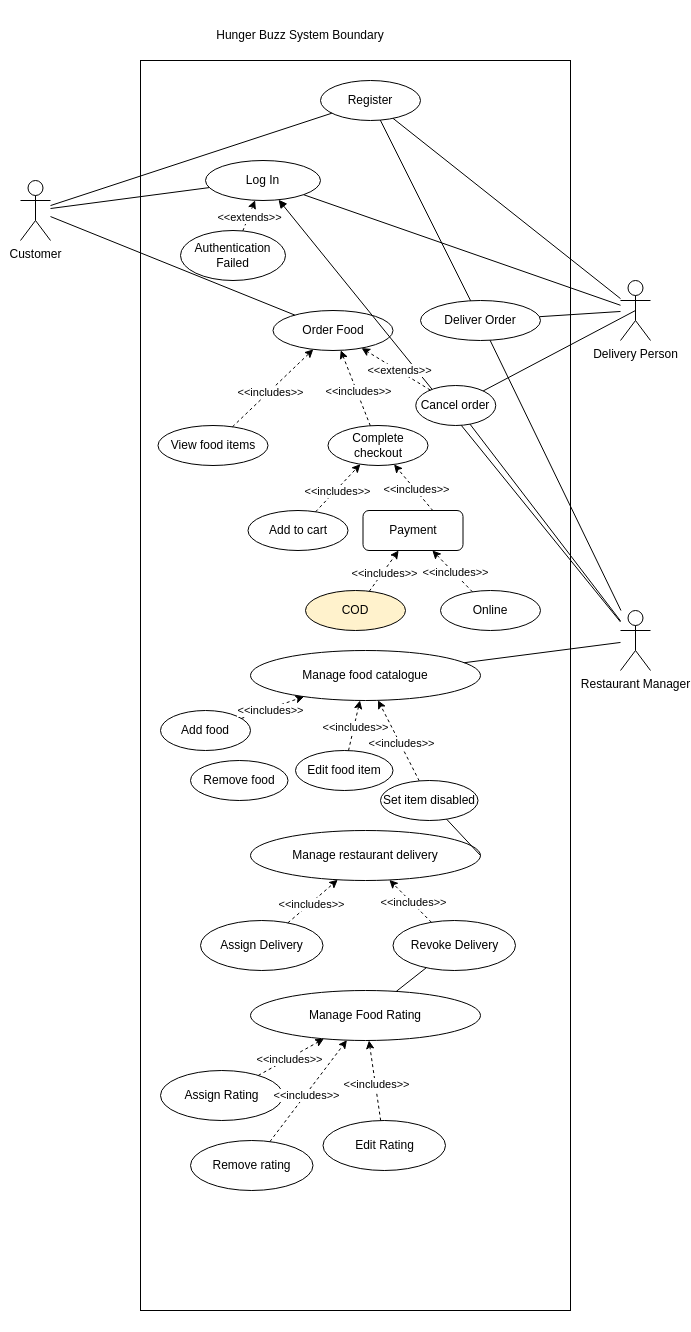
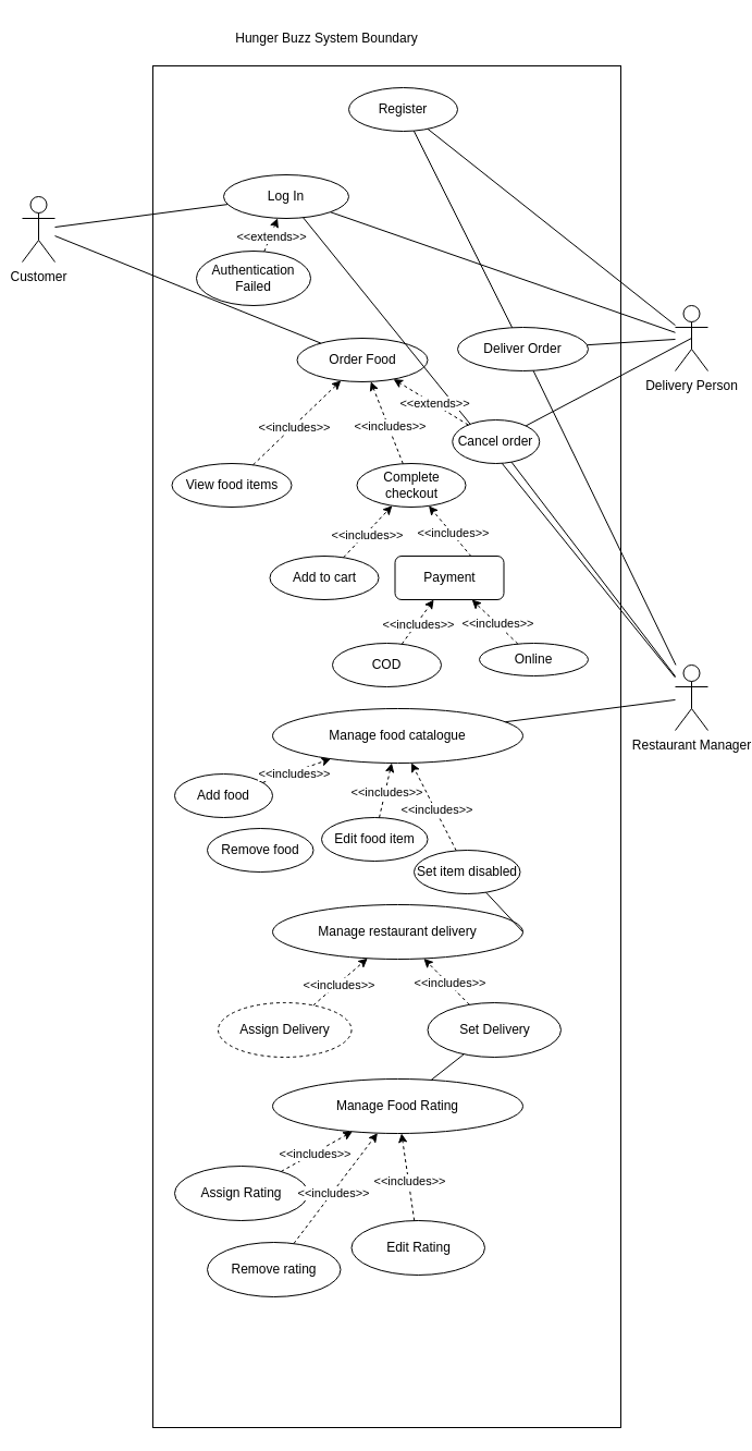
- <mxCell id="71" value="" style="endArrow=none;html=1;rounded=0;" parent="1" source="4" target="70" edge="1"><mxGeometry width="50" height="50" relative="1" as="geometry"><mxPoint x="510" y="310" as="sourcePoint" /><mxPoint x="560" y="260" as="targetPoint" /></mxGeometry></mxCell>
- <mxCell id="19" value="" style="endArrow=block;html=1;rounded=0;" parent="1" source="5" target="6" edge="1"><mxGeometry width="50" height="50" relative="1" as="geometry"><mxPoint x="420" y="410" as="sourcePoint" /><mxPoint x="470" y="360" as="targetPoint" /></mxGeometry></mxCell>
+ <mxCell id="19" value="" style="endArrow=none;html=1;rounded=0;" parent="1" source="5" target="6" edge="1"><mxGeometry width="50" height="50" relative="1" as="geometry"><mxPoint x="420" y="410" as="sourcePoint" /><mxPoint x="470" y="360" as="targetPoint" /></mxGeometry></mxCell>
- <mxCell id="54" value="COD" style="ellipse;whiteSpace=wrap;html=1;fillColor=#fff2cc;" parent="1" vertex="1"><mxGeometry x="305" y="590" width="100" height="40" as="geometry" /></mxCell>
+ <mxCell id="54" value="COD" style="ellipse;whiteSpace=wrap;html=1;" parent="1" vertex="1"><mxGeometry x="305" y="590" width="100" height="40" as="geometry" /></mxCell>
- <mxCell id="55" value="Online" style="ellipse;whiteSpace=wrap;html=1;" parent="1" vertex="1"><mxGeometry x="440" y="590" width="100" height="40" as="geometry" /></mxCell>
+ <mxCell id="55" value="Online" style="ellipse;whiteSpace=wrap;html=1;" parent="1" vertex="1"><mxGeometry x="440" y="590" width="100" height="30" as="geometry" /></mxCell>
- <mxCell id="45" value="Assign Delivery" style="ellipse;whiteSpace=wrap;html=1;" parent="1" vertex="1"><mxGeometry x="200" y="920" width="122.5" height="50" as="geometry" /></mxCell>
+ <mxCell id="45" value="Assign Delivery" style="ellipse;whiteSpace=wrap;html=1;dashed=1;" parent="1" vertex="1"><mxGeometry x="200" y="920" width="122.5" height="50" as="geometry" /></mxCell>
- <mxCell id="46" value="Revoke Delivery" style="ellipse;whiteSpace=wrap;html=1;" parent="1" vertex="1"><mxGeometry x="392.5" y="920" width="122.5" height="50" as="geometry" /></mxCell>
+ <mxCell id="46" value="Set Delivery" style="ellipse;whiteSpace=wrap;html=1;" parent="1" vertex="1"><mxGeometry x="392.5" y="920" width="122.5" height="50" as="geometry" /></mxCell>
